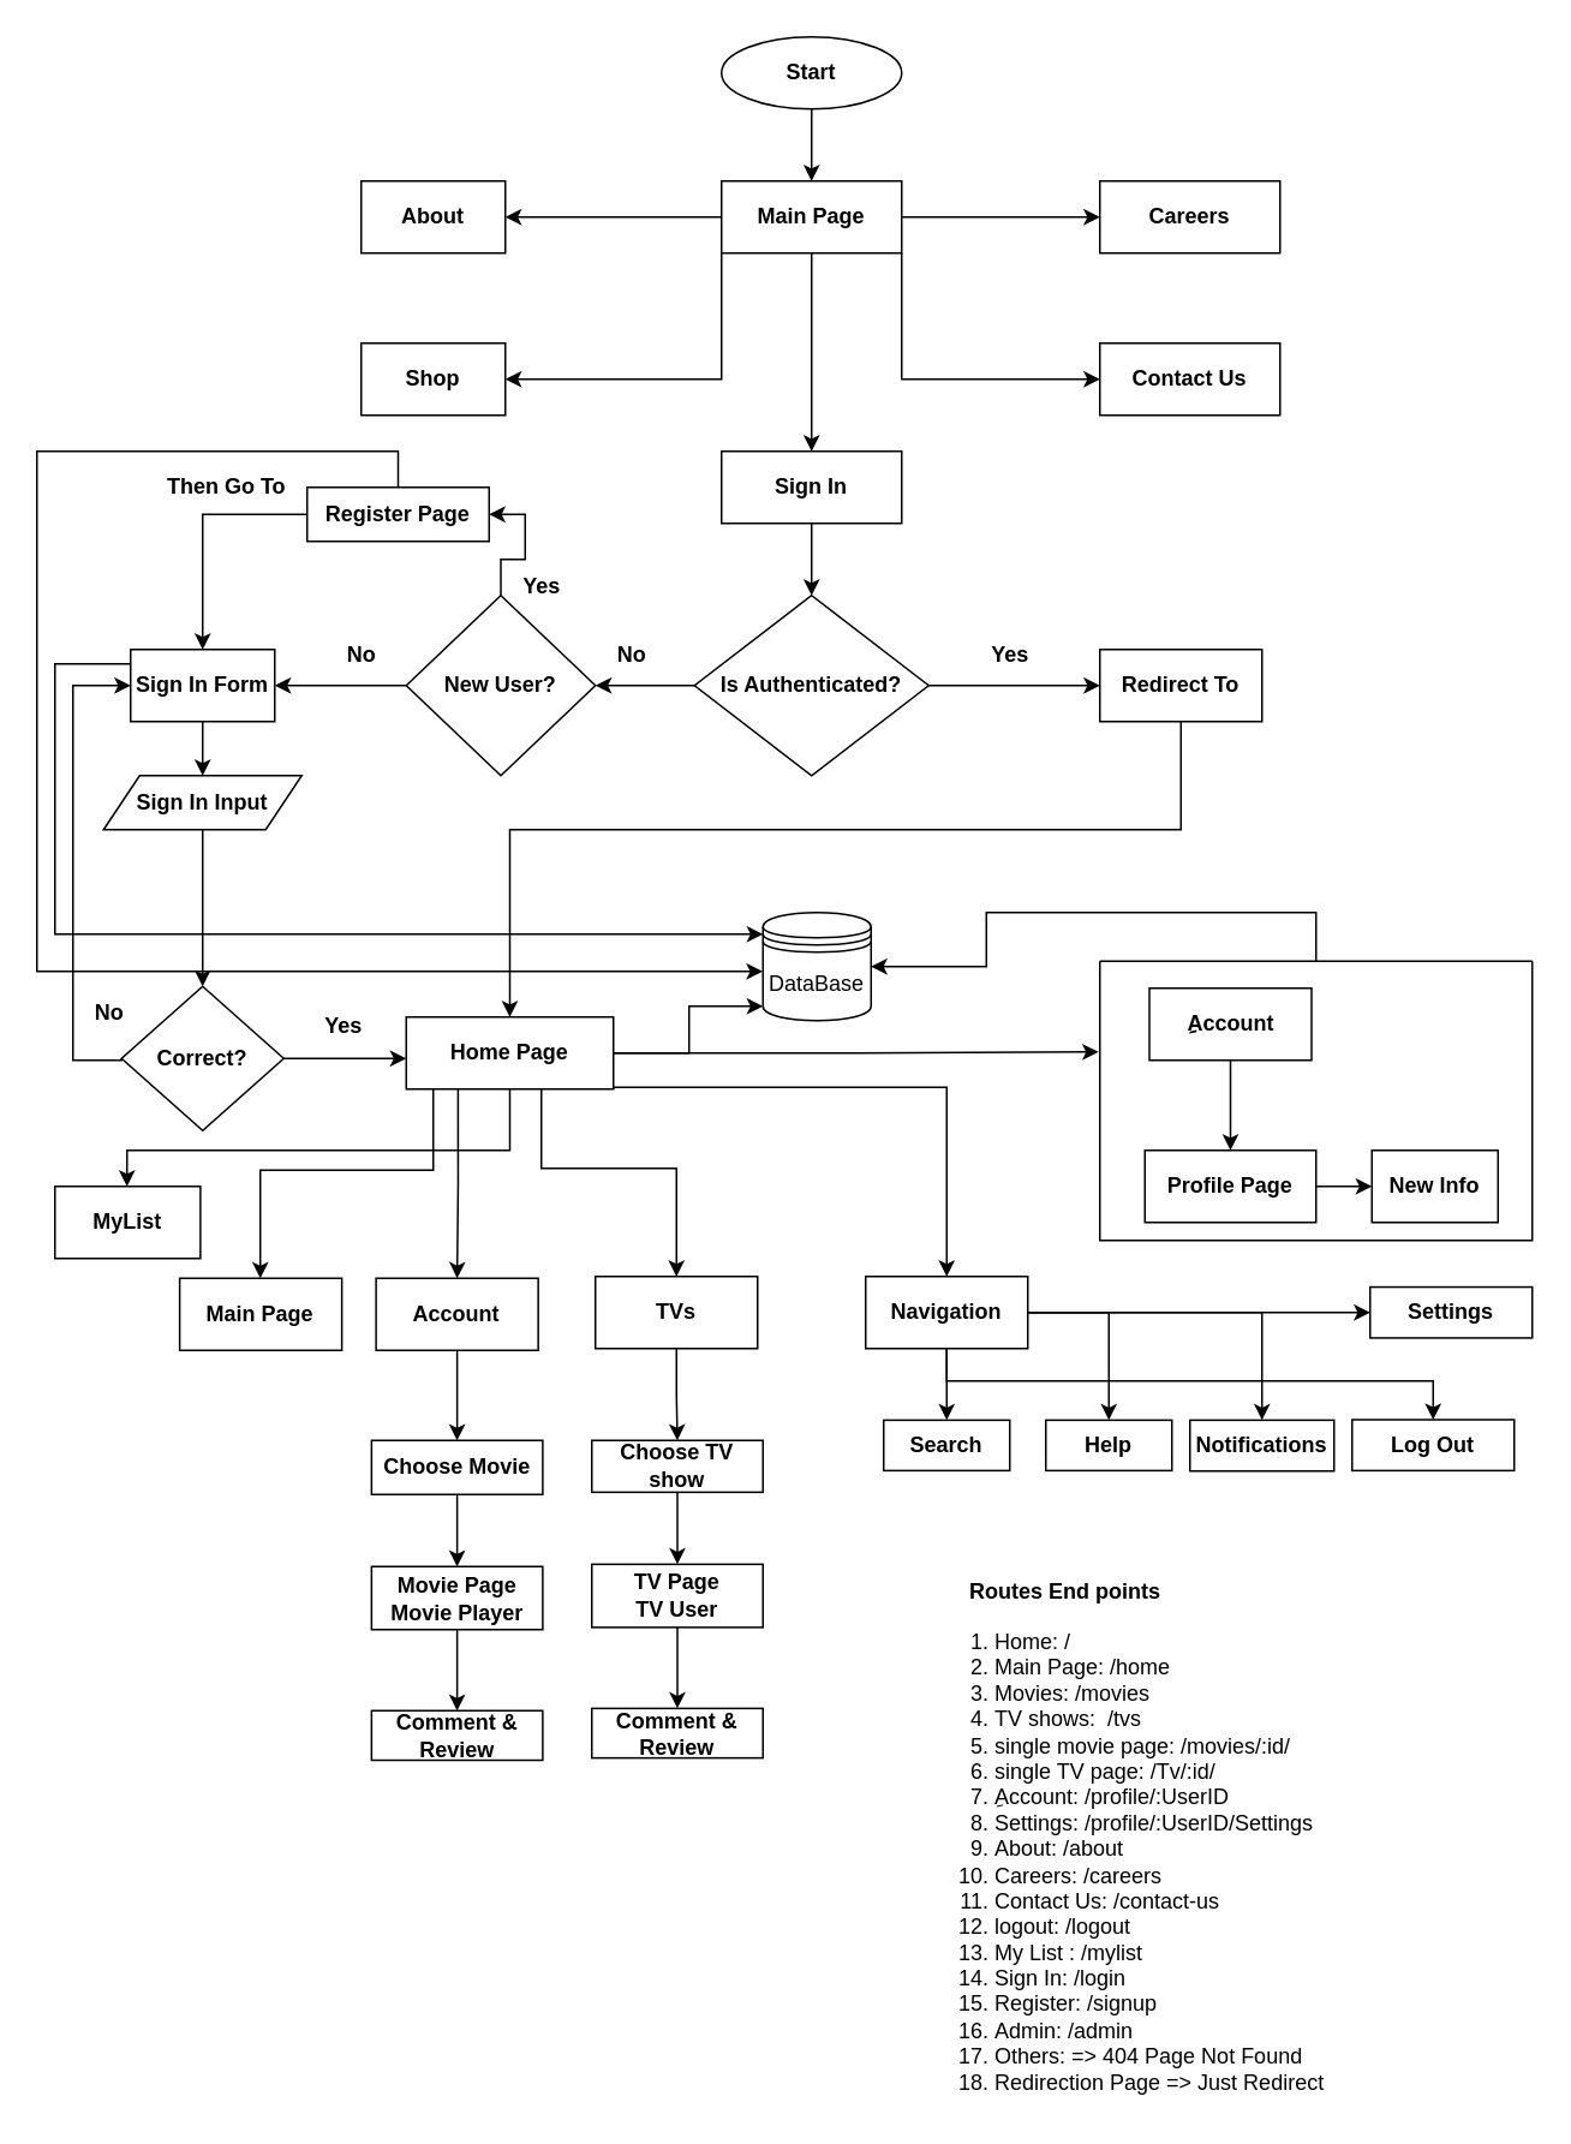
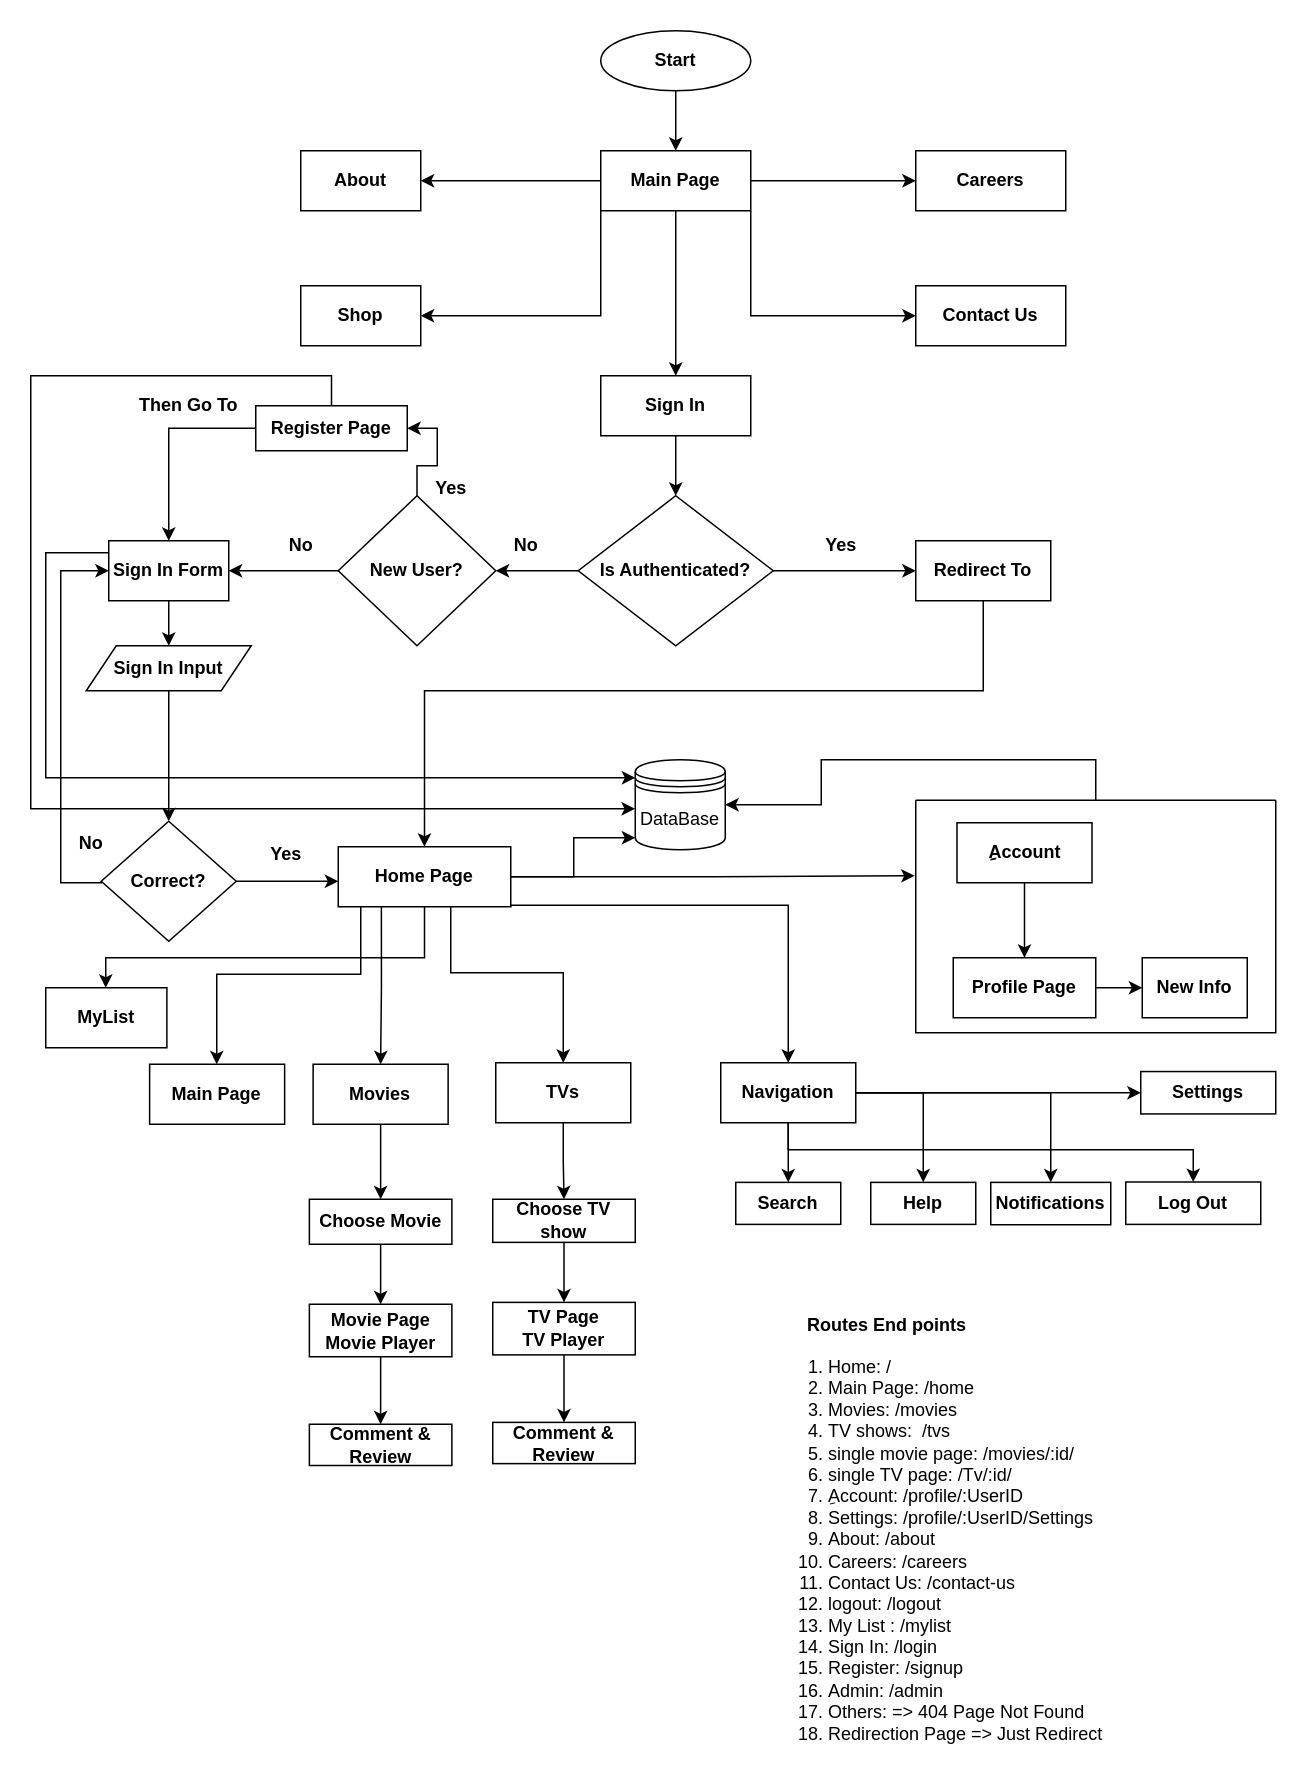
- <mxCell id="52" value="&lt;b&gt;Account&lt;/b&gt;" style="whiteSpace=wrap;html=1;" vertex="1" parent="1"><mxGeometry x="208.25" y="709" width="90" height="40" as="geometry" /></mxCell>
+ <mxCell id="52" value="&lt;b&gt;Movies&lt;/b&gt;" style="whiteSpace=wrap;html=1;" vertex="1" parent="1"><mxGeometry x="208.25" y="709" width="90" height="40" as="geometry" /></mxCell>
- <mxCell id="63" value="&lt;b&gt;TV Page&lt;br&gt;TV User&lt;/b&gt;" style="whiteSpace=wrap;html=1;" vertex="1" parent="1"><mxGeometry x="328" y="867.75" width="95" height="35" as="geometry" /></mxCell>
+ <mxCell id="63" value="&lt;b&gt;TV Page&lt;br&gt;TV Player&lt;/b&gt;" style="whiteSpace=wrap;html=1;" vertex="1" parent="1"><mxGeometry x="328" y="867.75" width="95" height="35" as="geometry" /></mxCell>
